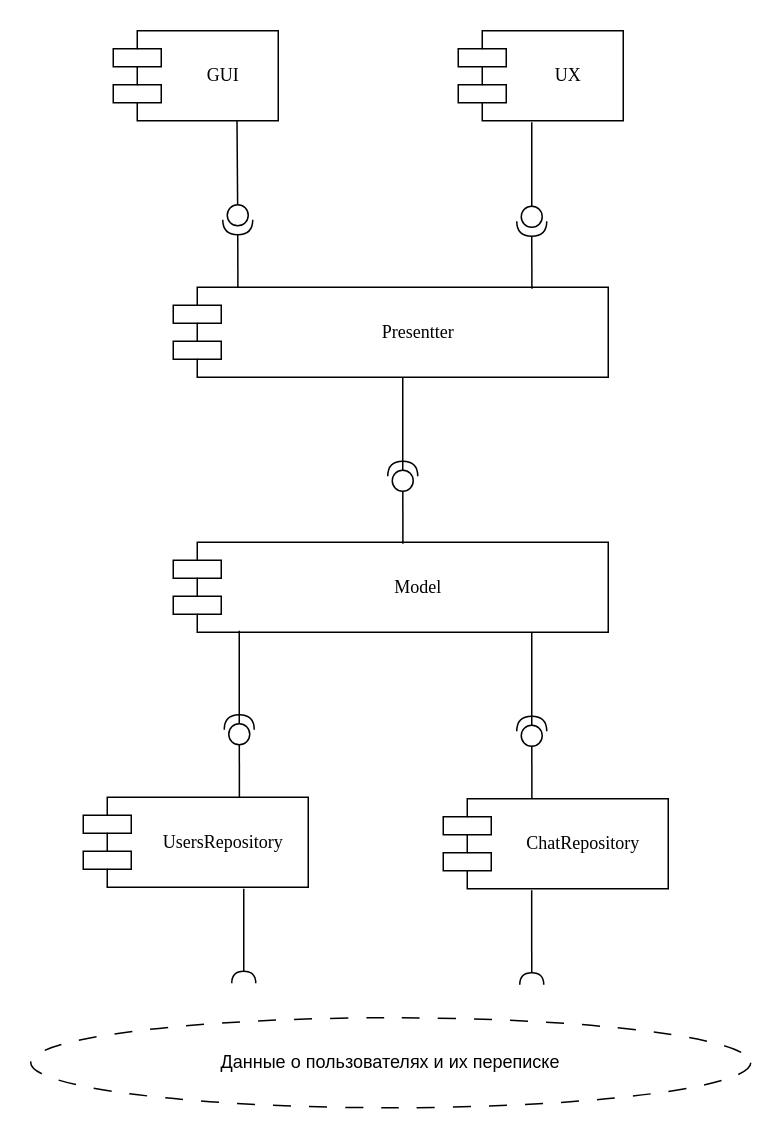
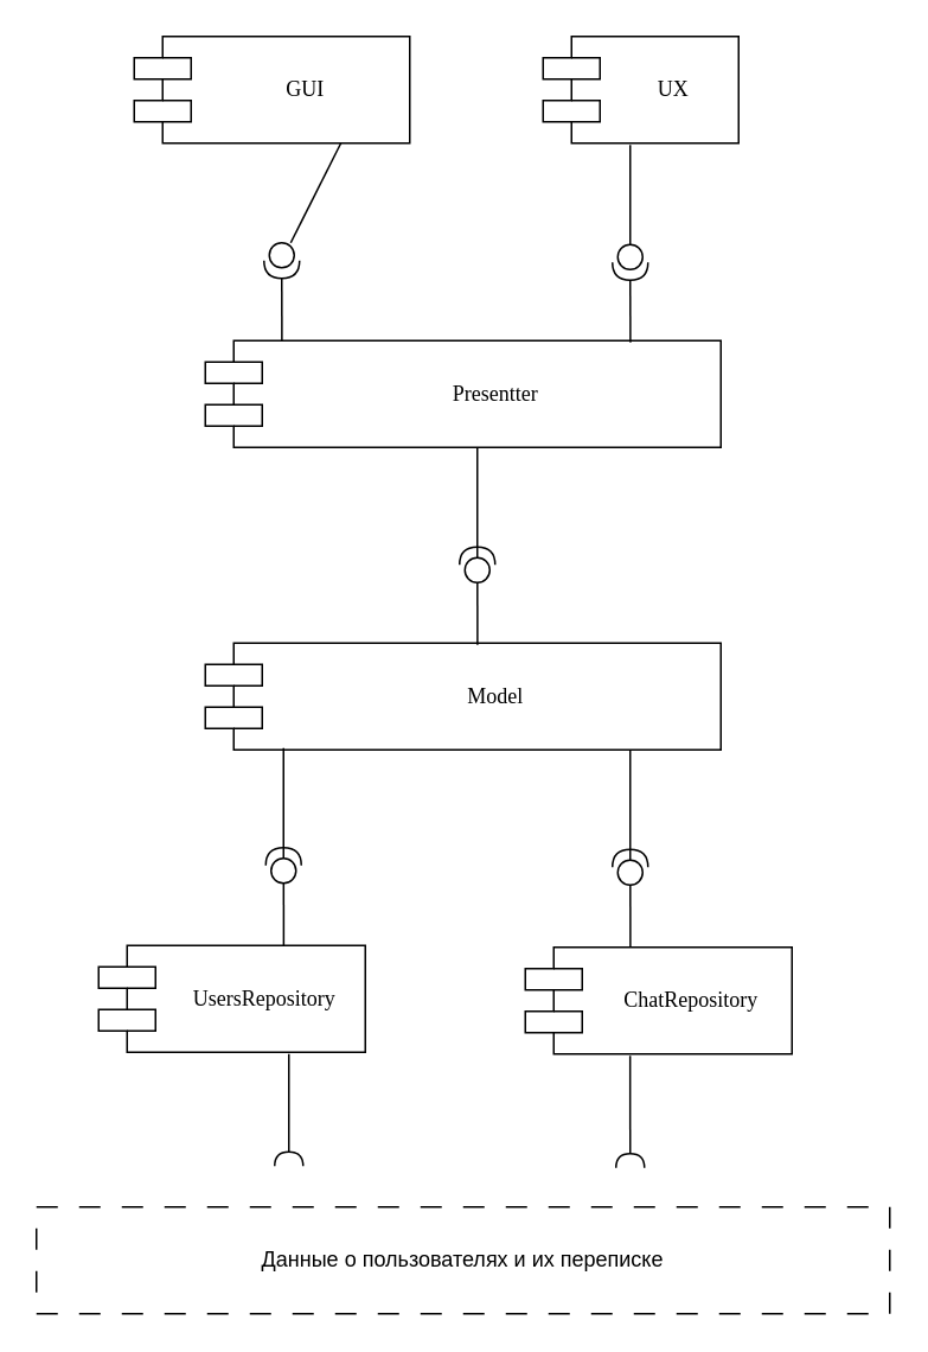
- <mxCell id="2" value="GUI" style="shape=component;align=center;spacingLeft=36;rounded=0;shadow=0;comic=0;labelBackgroundColor=none;strokeWidth=1;fontFamily=Verdana;fontSize=12;html=1;" parent="1" vertex="1"><mxGeometry x="75" y="20" width="110" height="60" as="geometry" /></mxCell>
+ <mxCell id="2" value="GUI" style="shape=component;align=center;spacingLeft=36;rounded=0;shadow=0;comic=0;labelBackgroundColor=none;strokeWidth=1;fontFamily=Verdana;fontSize=12;html=1;" parent="1" vertex="1"><mxGeometry x="75" y="20" width="155" height="60" as="geometry" /></mxCell>
- <mxCell id="8" value="Данные о пользователях и их переписке" style="ellipse;whiteSpace=wrap;html=1;dashed=1;dashPattern=12 12;" vertex="1" parent="1"><mxGeometry x="20" y="678" width="480" height="60" as="geometry" /></mxCell>
+ <mxCell id="8" value="Данные о пользователях и их переписке" style="rounded=0;whiteSpace=wrap;html=1;dashed=1;dashPattern=12 12;" vertex="1" parent="1"><mxGeometry x="20" y="678" width="480" height="60" as="geometry" /></mxCell>
